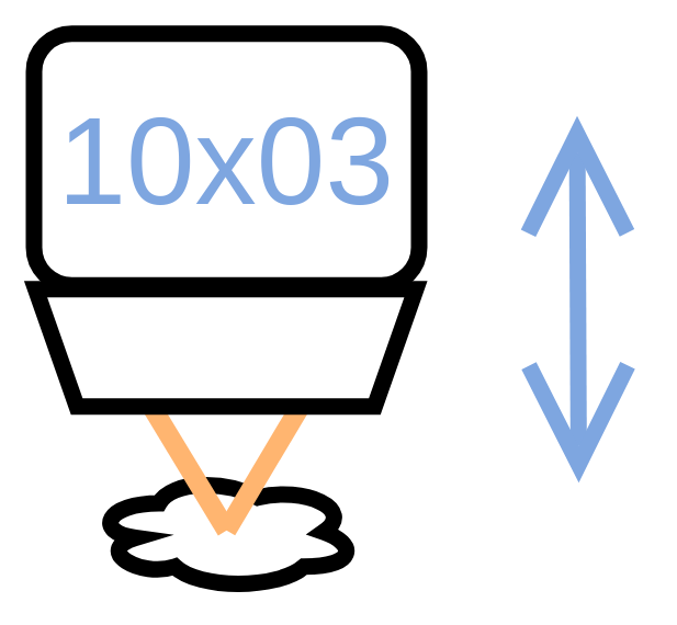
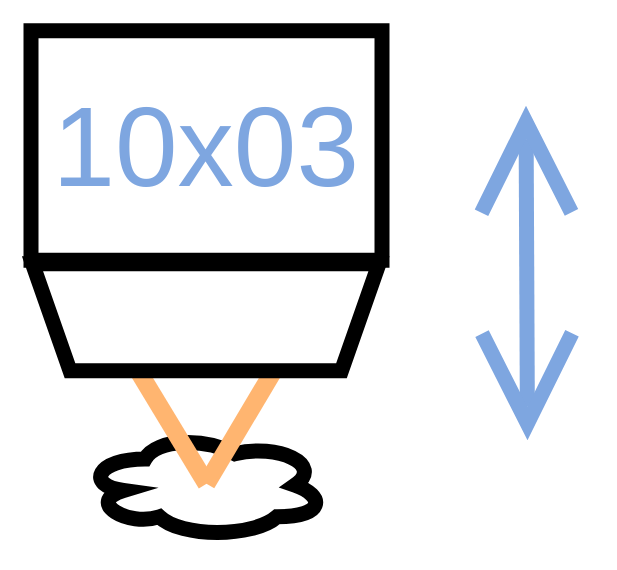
- <mxCell id="7" value="&lt;font style=&quot;color: rgb(126, 166, 224);&quot;&gt;10x03&lt;/font&gt;" style="whiteSpace=wrap;html=1;strokeWidth=10;fontSize=75;rounded=1;" parent="1" vertex="1"><mxGeometry x="20" y="20" width="234" height="153" as="geometry" /></mxCell>
+ <mxCell id="7" value="&lt;font style=&quot;color: rgb(126, 166, 224);&quot;&gt;10x03&lt;/font&gt;" style="rounded=0;whiteSpace=wrap;html=1;strokeWidth=10;fontSize=75;" parent="1" vertex="1"><mxGeometry x="20" y="20" width="234" height="153" as="geometry" /></mxCell>
